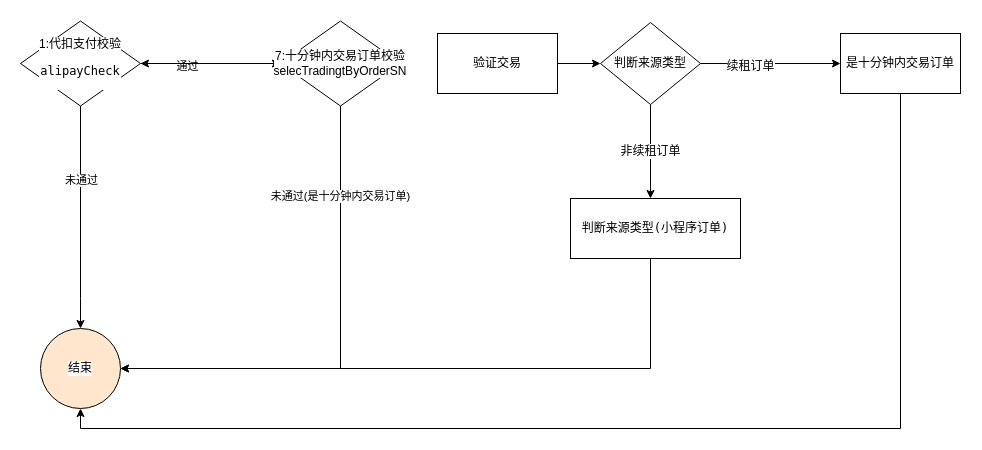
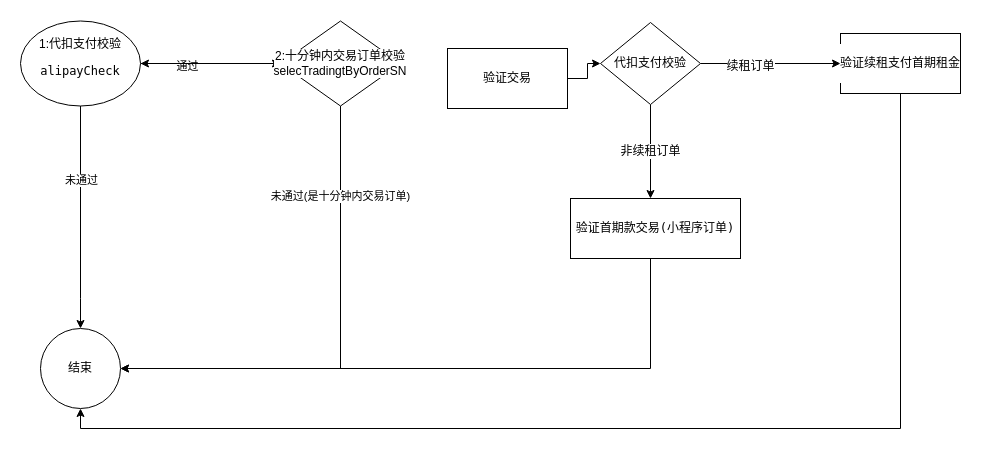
- <mxCell id="6" value="1:代扣支付校验&lt;br&gt;&lt;pre style=&quot;&quot;&gt;alipayCheck&lt;/pre&gt;" style="rhombus;whiteSpace=wrap;html=1;labelBackgroundColor=#FFFFFF;fontColor=#000000;" vertex="1" parent="1"><mxGeometry x="20" y="20.5" width="120" height="85" as="geometry" /></mxCell>
+ <mxCell id="6" value="1:代扣支付校验&lt;br&gt;&lt;pre style=&quot;&quot;&gt;alipayCheck&lt;/pre&gt;" style="ellipse;whiteSpace=wrap;html=1;labelBackgroundColor=#FFFFFF;fontColor=#000000;" vertex="1" parent="1"><mxGeometry x="20" y="20.5" width="120" height="85" as="geometry" /></mxCell>
- <mxCell id="11" value="7:十分钟内交易订单校验selecTradingtByOrderSN" style="rhombus;whiteSpace=wrap;html=1;labelBackgroundColor=#FFFFFF;fontColor=#000000;" vertex="1" parent="1"><mxGeometry x="280" y="20.5" width="120" height="85" as="geometry" /></mxCell>
+ <mxCell id="11" value="2:十分钟内交易订单校验selecTradingtByOrderSN" style="rhombus;whiteSpace=wrap;html=1;labelBackgroundColor=#FFFFFF;fontColor=#000000;" vertex="1" parent="1"><mxGeometry x="280" y="20.5" width="120" height="85" as="geometry" /></mxCell>
- <mxCell id="13" value="验证交易" style="rounded=0;whiteSpace=wrap;html=1;labelBackgroundColor=#FFFFFF;fontColor=#000000;" vertex="1" parent="1"><mxGeometry x="437" y="33" width="120" height="60" as="geometry" /></mxCell>
+ <mxCell id="13" value="验证交易" style="rounded=0;whiteSpace=wrap;html=1;labelBackgroundColor=#FFFFFF;fontColor=#000000;" vertex="1" parent="1"><mxGeometry x="447" y="48" width="120" height="60" as="geometry" /></mxCell>
- <mxCell id="17" value="判断来源类型" style="rhombus;whiteSpace=wrap;html=1;labelBackgroundColor=#FFFFFF;fontSize=12;fontColor=#000000;" vertex="1" parent="1"><mxGeometry x="600" y="22" width="100" height="82" as="geometry" /></mxCell>
+ <mxCell id="17" value="代扣支付校验" style="rhombus;whiteSpace=wrap;html=1;labelBackgroundColor=#FFFFFF;fontSize=12;fontColor=#000000;" vertex="1" parent="1"><mxGeometry x="600" y="22" width="100" height="82" as="geometry" /></mxCell>
- <mxCell id="19" value="&lt;pre style=&quot;&quot;&gt;是十分钟内交易订单&lt;/pre&gt;" style="rounded=0;whiteSpace=wrap;html=1;labelBackgroundColor=#FFFFFF;fontSize=12;fontColor=#000000;" vertex="1" parent="1"><mxGeometry x="840" y="33" width="120" height="60" as="geometry" /></mxCell>
+ <mxCell id="19" value="&lt;pre style=&quot;&quot;&gt;验证续租支付首期租金&lt;/pre&gt;" style="rounded=0;whiteSpace=wrap;html=1;labelBackgroundColor=#FFFFFF;fontSize=12;fontColor=#000000;" vertex="1" parent="1"><mxGeometry x="840" y="33" width="120" height="60" as="geometry" /></mxCell>
- <mxCell id="21" value="&lt;pre style=&quot;&quot;&gt;&lt;pre style=&quot;&quot;&gt;判断来源类型(小程序订单)&lt;/pre&gt;&lt;/pre&gt;" style="rounded=0;whiteSpace=wrap;html=1;labelBackgroundColor=#FFFFFF;fontSize=12;fontColor=#000000;" vertex="1" parent="1"><mxGeometry x="570" y="198" width="170" height="60" as="geometry" /></mxCell>
+ <mxCell id="21" value="&lt;pre style=&quot;&quot;&gt;&lt;pre style=&quot;&quot;&gt;验证首期款交易(小程序订单)&lt;/pre&gt;&lt;/pre&gt;" style="rounded=0;whiteSpace=wrap;html=1;labelBackgroundColor=#FFFFFF;fontSize=12;fontColor=#000000;" vertex="1" parent="1"><mxGeometry x="570" y="198" width="170" height="60" as="geometry" /></mxCell>
- <mxCell id="7" value="结束" style="ellipse;whiteSpace=wrap;html=1;aspect=fixed;labelBackgroundColor=#FFFFFF;fontColor=#000000;fillColor=#ffe6cc;" vertex="1" parent="1"><mxGeometry x="40" y="328" width="80" height="80" as="geometry" /></mxCell>
+ <mxCell id="7" value="结束" style="ellipse;whiteSpace=wrap;html=1;aspect=fixed;labelBackgroundColor=#FFFFFF;fontColor=#000000;" vertex="1" parent="1"><mxGeometry x="40" y="328" width="80" height="80" as="geometry" /></mxCell>
